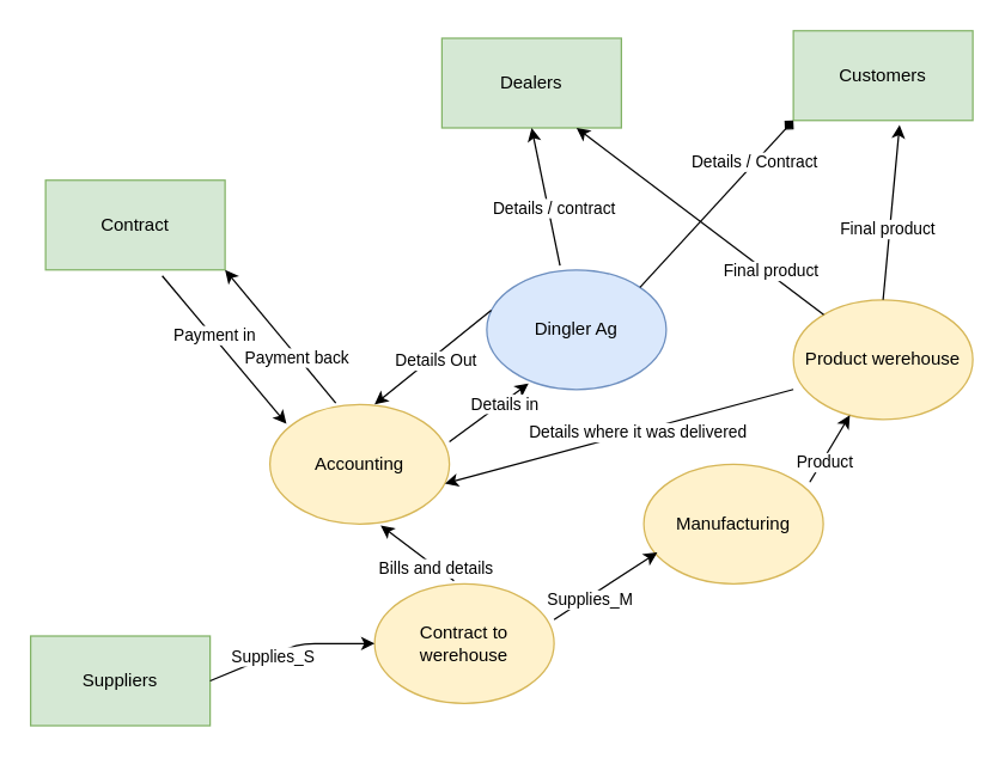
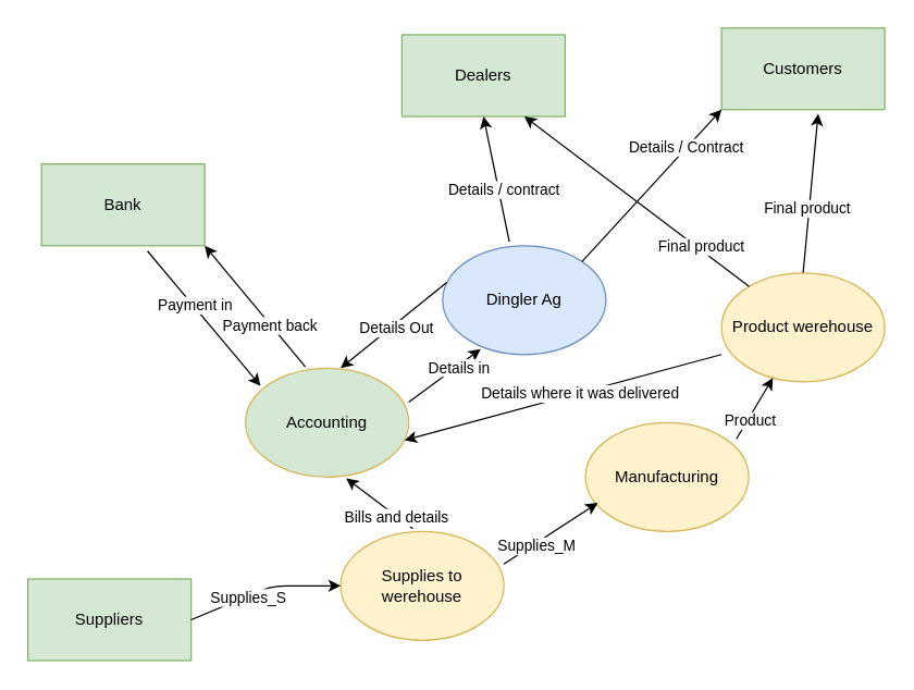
- <mxCell id="25" value="" style="endArrow=diamond;html=1;entryX=0;entryY=1;entryDx=0;entryDy=0;exitX=1;exitY=0;exitDx=0;exitDy=0;" edge="1" parent="1" source="2" target="4"><mxGeometry width="50" height="50" relative="1" as="geometry"><mxPoint x="440" y="190" as="sourcePoint" /><mxPoint x="490" y="140" as="targetPoint" /></mxGeometry></mxCell>
+ <mxCell id="25" value="" style="endArrow=classic;html=1;entryX=0;entryY=1;entryDx=0;entryDy=0;exitX=1;exitY=0;exitDx=0;exitDy=0;" edge="1" parent="1" source="2" target="4"><mxGeometry width="50" height="50" relative="1" as="geometry"><mxPoint x="440" y="190" as="sourcePoint" /><mxPoint x="490" y="140" as="targetPoint" /></mxGeometry></mxCell>
- <mxCell id="5" value="Contract" style="rounded=0;whiteSpace=wrap;html=1;fillColor=#d5e8d4;strokeColor=#82b366;" vertex="1" parent="1"><mxGeometry x="30" y="120" width="120" height="60" as="geometry" /></mxCell>
+ <mxCell id="5" value="Bank" style="rounded=0;whiteSpace=wrap;html=1;fillColor=#d5e8d4;strokeColor=#82b366;" vertex="1" parent="1"><mxGeometry x="30" y="120" width="120" height="60" as="geometry" /></mxCell>
- <mxCell id="8" value="Accounting" style="ellipse;whiteSpace=wrap;html=1;fillColor=#fff2cc;strokeColor=#d6b656;" vertex="1" parent="1"><mxGeometry x="180" y="270" width="120" height="80" as="geometry" /></mxCell>
+ <mxCell id="8" value="Accounting" style="ellipse;whiteSpace=wrap;html=1;fillColor=#d5e8d4;strokeColor=#d6b656;" vertex="1" parent="1"><mxGeometry x="180" y="270" width="120" height="80" as="geometry" /></mxCell>
- <mxCell id="10" value="Contract to werehouse" style="ellipse;whiteSpace=wrap;html=1;fillColor=#fff2cc;strokeColor=#d6b656;" vertex="1" parent="1"><mxGeometry x="250" y="390" width="120" height="80" as="geometry" /></mxCell>
+ <mxCell id="10" value="Supplies to werehouse" style="ellipse;whiteSpace=wrap;html=1;fillColor=#fff2cc;strokeColor=#d6b656;" vertex="1" parent="1"><mxGeometry x="250" y="390" width="120" height="80" as="geometry" /></mxCell>
